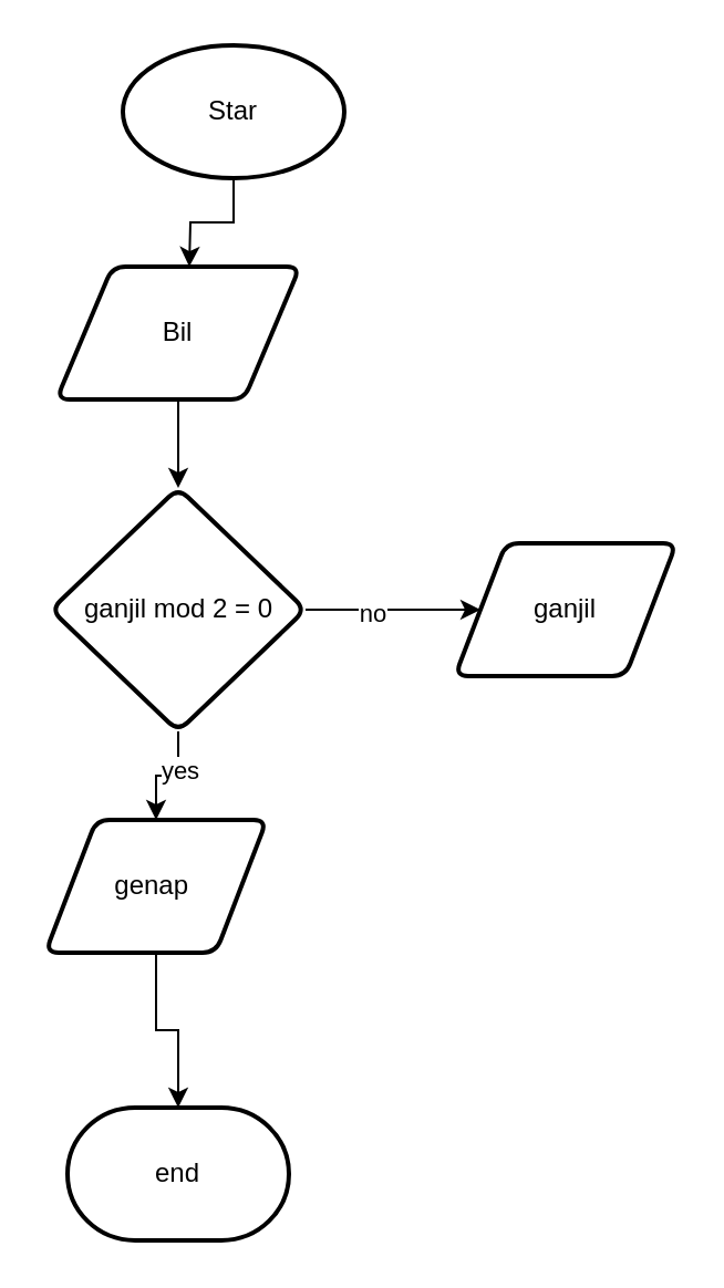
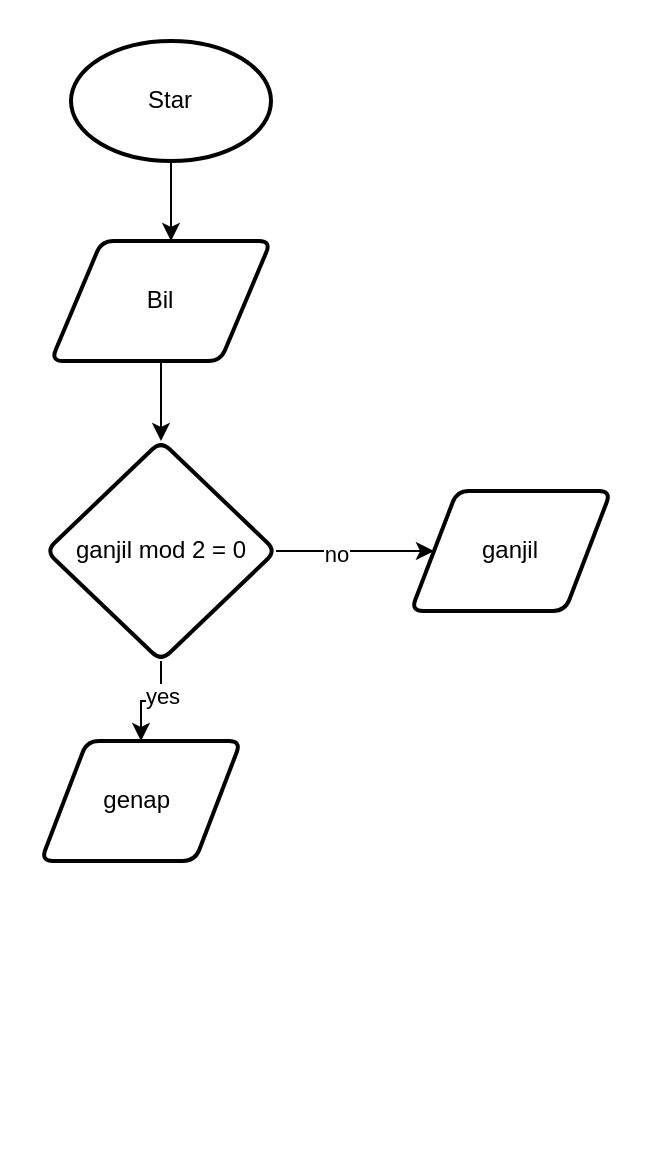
- <mxCell id="3" value="Star" style="strokeWidth=2;html=1;shape=mxgraph.flowchart.start_1;whiteSpace=wrap;" parent="1" vertex="1"><mxGeometry x="55" y="20" width="100" height="60" as="geometry" /></mxCell>
+ <mxCell id="3" value="Star" style="strokeWidth=2;html=1;shape=mxgraph.flowchart.start_1;whiteSpace=wrap;" parent="1" vertex="1"><mxGeometry x="35" y="20" width="100" height="60" as="geometry" /></mxCell>
- <mxCell id="12" style="edgeStyle=orthogonalEdgeStyle;rounded=0;orthogonalLoop=1;jettySize=auto;html=1;exitX=0.5;exitY=1;exitDx=0;exitDy=0;" parent="1" source="13" target="14" edge="1"><mxGeometry relative="1" as="geometry"><mxPoint x="80" y="510" as="targetPoint" /></mxGeometry></mxCell>
- <mxCell id="14" value="end" style="strokeWidth=2;html=1;shape=mxgraph.flowchart.terminator;whiteSpace=wrap;" parent="1" vertex="1"><mxGeometry x="30" y="500" width="100" height="60" as="geometry" /></mxCell>
